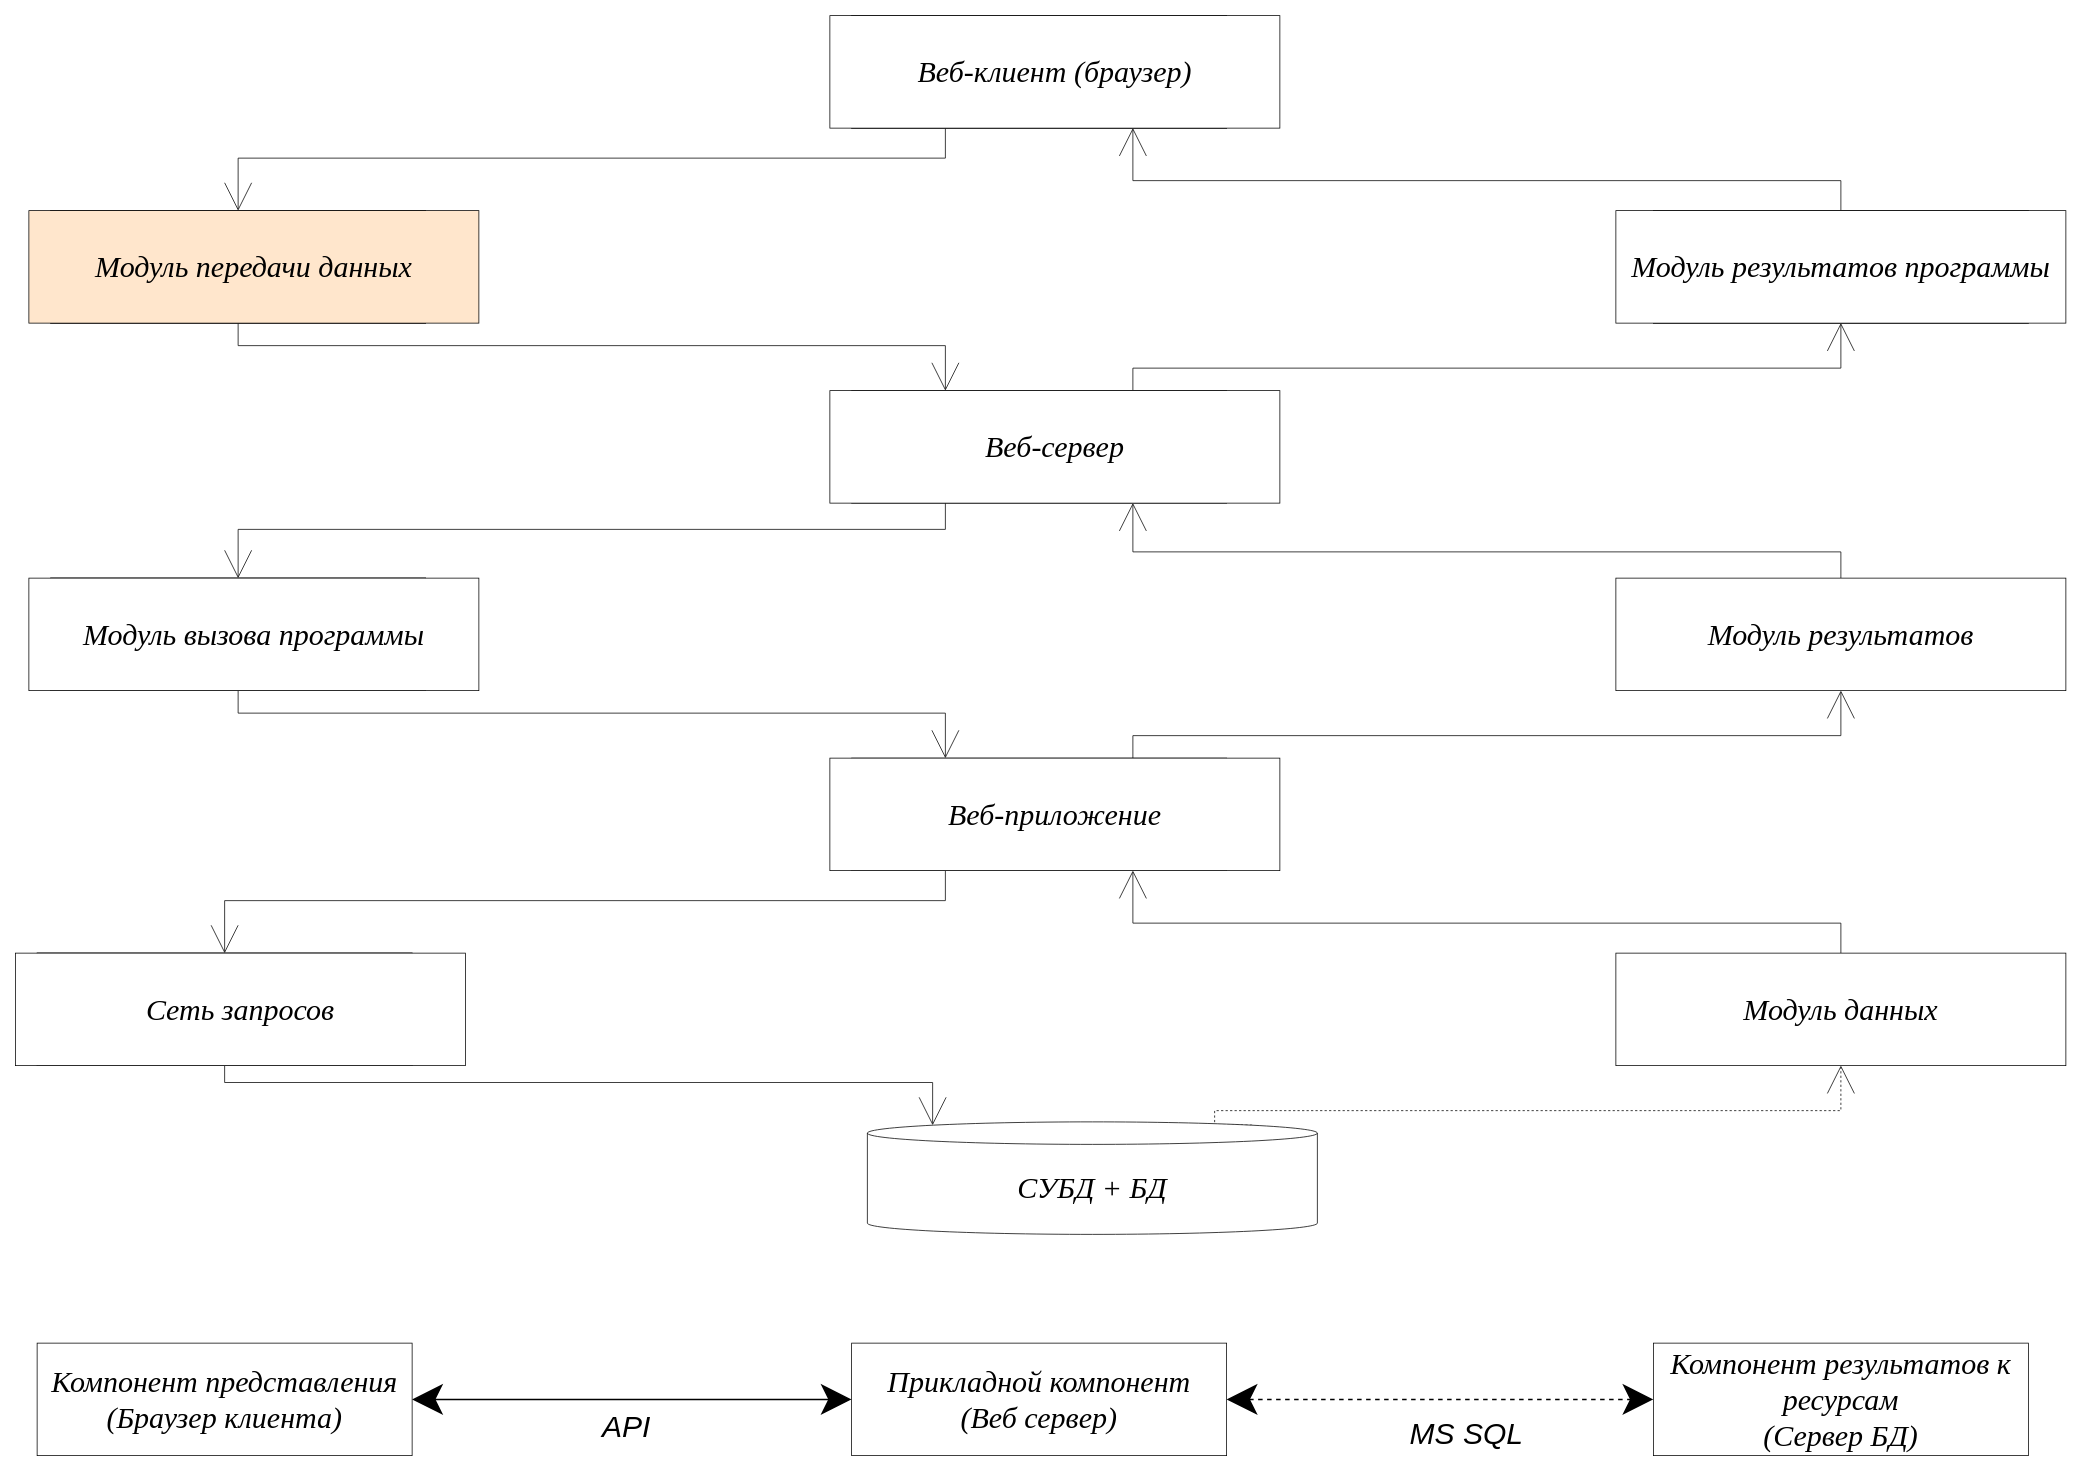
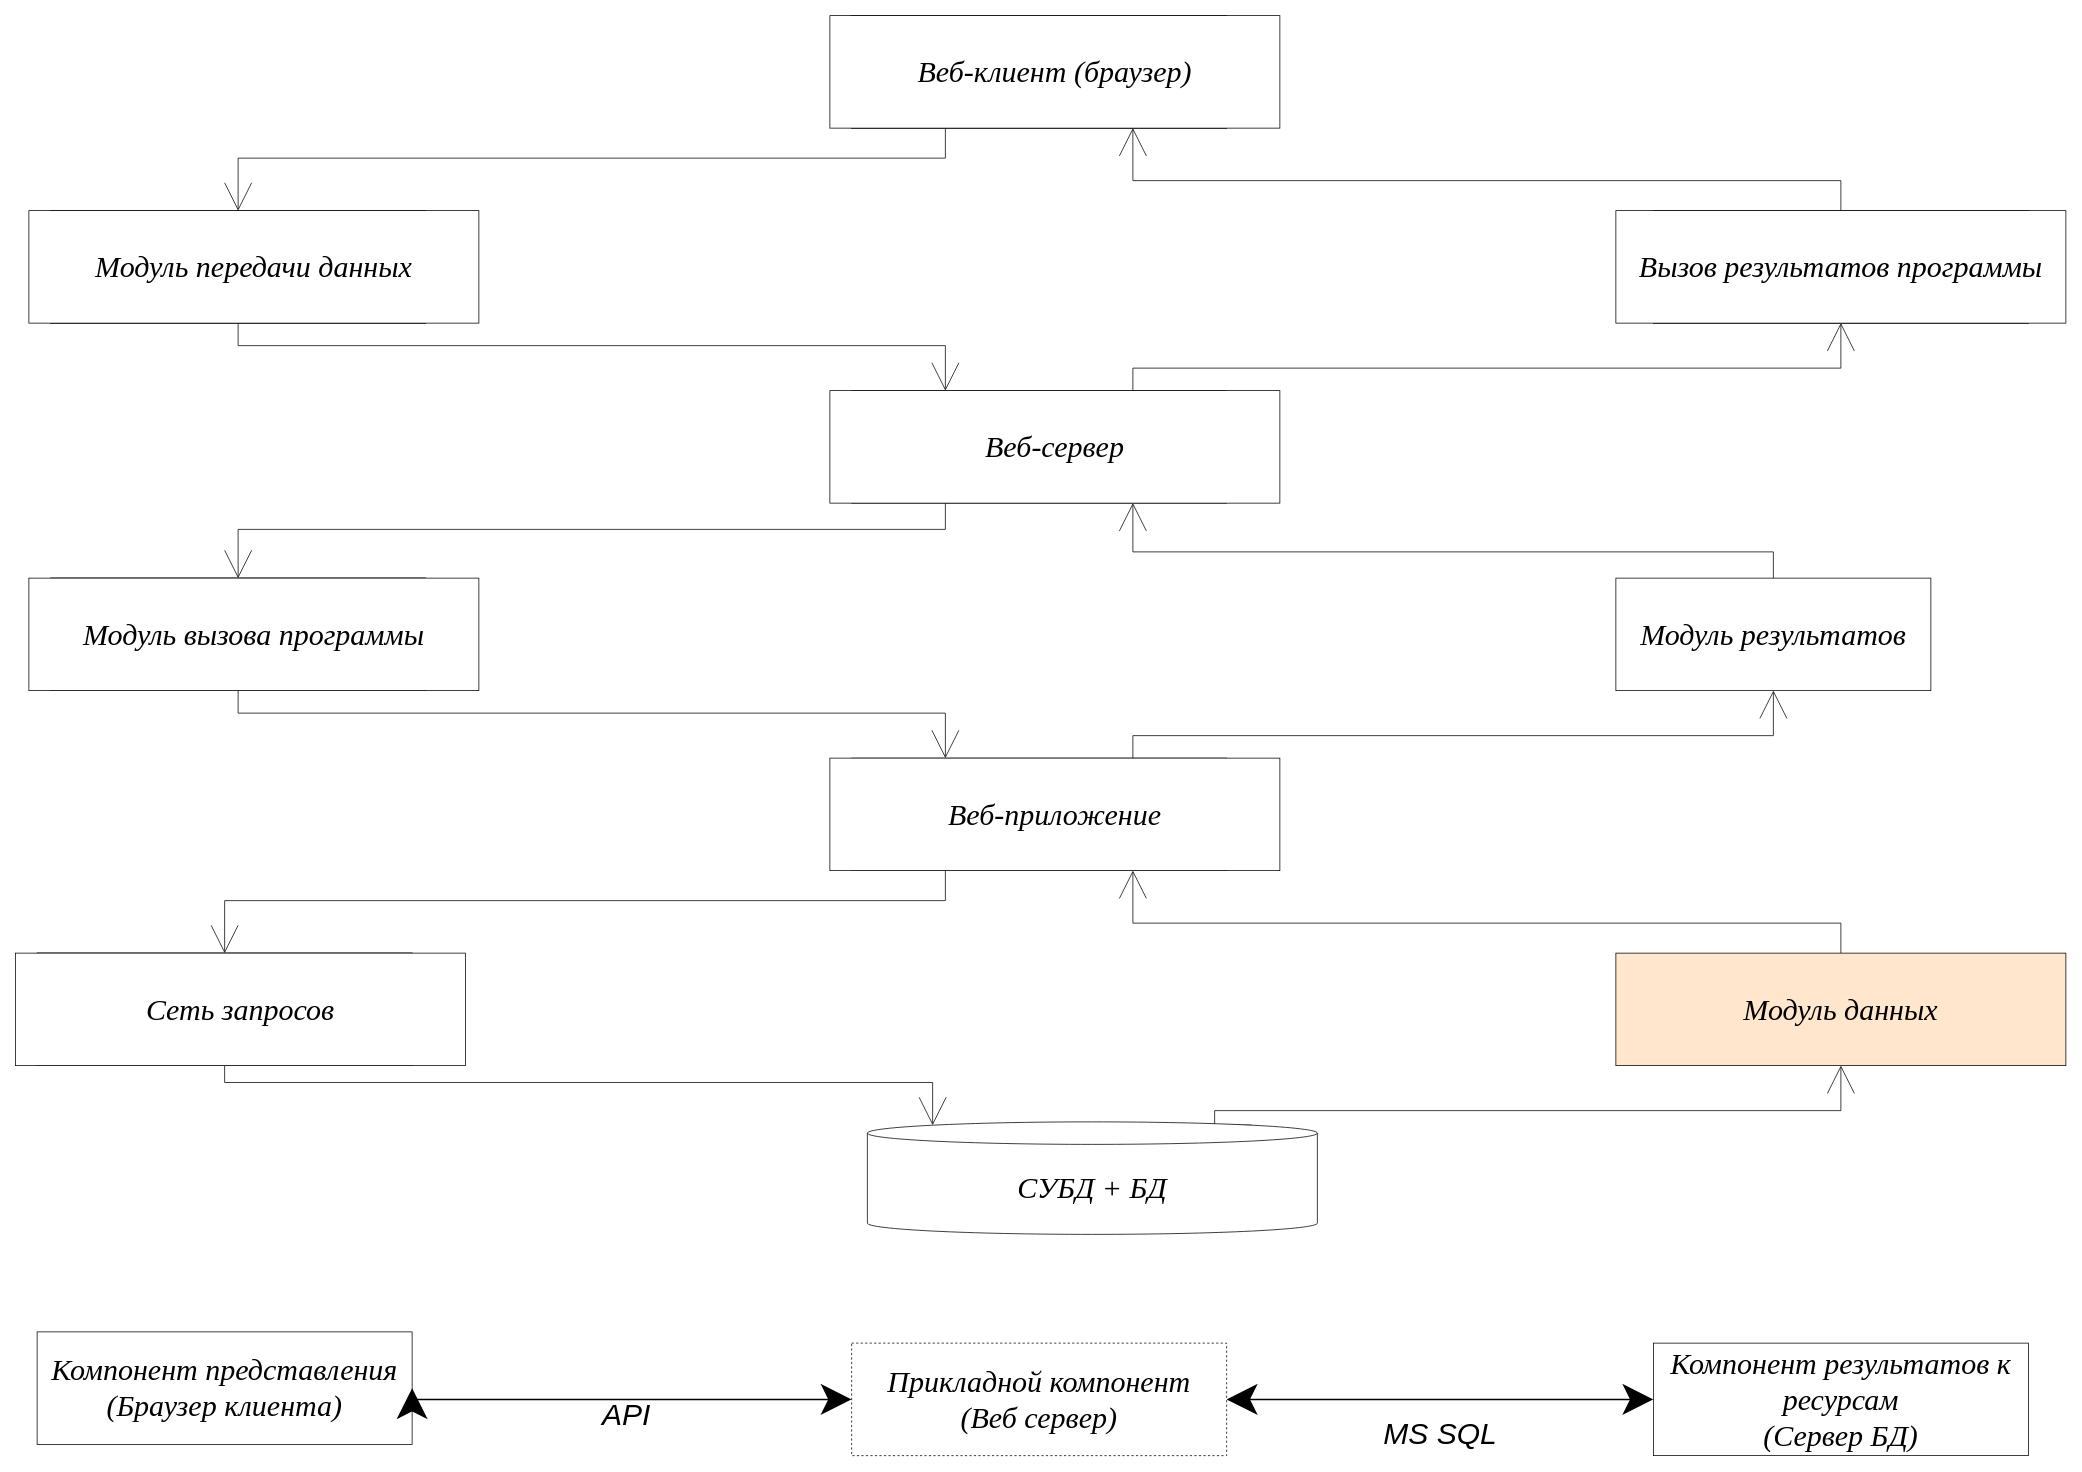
- <mxCell id="36" value="&lt;font face=&quot;ISOCPEUR&quot; style=&quot;font-size: 40px&quot;&gt;Модуль передачи данных&lt;br&gt;&lt;/font&gt;" style="rounded=0;whiteSpace=wrap;html=1;fontStyle=2;fillColor=#ffe6cc;" parent="1" vertex="1"><mxGeometry x="38" y="280" width="600" height="150" as="geometry" /></mxCell>
+ <mxCell id="36" value="&lt;font face=&quot;ISOCPEUR&quot; style=&quot;font-size: 40px&quot;&gt;Модуль передачи данных&lt;br&gt;&lt;/font&gt;" style="rounded=0;whiteSpace=wrap;html=1;fontStyle=2" parent="1" vertex="1"><mxGeometry x="38" y="280" width="600" height="150" as="geometry" /></mxCell>
- <mxCell id="38" value="&lt;font face=&quot;ISOCPEUR&quot; style=&quot;font-size: 40px&quot;&gt;Модуль результатов программы&lt;br&gt;&lt;/font&gt;" style="rounded=0;whiteSpace=wrap;html=1;fontStyle=2" parent="1" vertex="1"><mxGeometry x="2154" y="280" width="600" height="150" as="geometry" /></mxCell>
+ <mxCell id="38" value="&lt;font face=&quot;ISOCPEUR&quot; style=&quot;font-size: 40px&quot;&gt;Вызов результатов программы&lt;br&gt;&lt;/font&gt;" style="rounded=0;whiteSpace=wrap;html=1;fontStyle=2" parent="1" vertex="1"><mxGeometry x="2154" y="280" width="600" height="150" as="geometry" /></mxCell>
- <mxCell id="39" value="&lt;font face=&quot;ISOCPEUR&quot; style=&quot;font-size: 40px&quot;&gt;Модуль результатов&lt;br&gt;&lt;/font&gt;" style="rounded=0;whiteSpace=wrap;html=1;fontStyle=2" parent="1" vertex="1"><mxGeometry x="2154" y="770" width="600" height="150" as="geometry" /></mxCell>
+ <mxCell id="39" value="&lt;font face=&quot;ISOCPEUR&quot; style=&quot;font-size: 40px&quot;&gt;Модуль результатов&lt;br&gt;&lt;/font&gt;" style="rounded=0;whiteSpace=wrap;html=1;fontStyle=2" parent="1" vertex="1"><mxGeometry x="2154" y="770" width="420" height="150" as="geometry" /></mxCell>
- <mxCell id="40" value="&lt;font face=&quot;ISOCPEUR&quot; style=&quot;font-size: 40px&quot;&gt;Модуль данных&lt;br&gt;&lt;/font&gt;" style="rounded=0;whiteSpace=wrap;html=1;fontStyle=2" parent="1" vertex="1"><mxGeometry x="2154" y="1270" width="600" height="150" as="geometry" /></mxCell>
+ <mxCell id="40" value="&lt;font face=&quot;ISOCPEUR&quot; style=&quot;font-size: 40px&quot;&gt;Модуль данных&lt;br&gt;&lt;/font&gt;" style="rounded=0;whiteSpace=wrap;html=1;fontStyle=2;fillColor=#ffe6cc;" parent="1" vertex="1"><mxGeometry x="2154" y="1270" width="600" height="150" as="geometry" /></mxCell>
- <mxCell id="10" style="edgeStyle=orthogonalEdgeStyle;rounded=0;jumpStyle=arc;jumpSize=15;orthogonalLoop=1;jettySize=auto;html=1;exitX=0.855;exitY=0;exitDx=0;exitDy=4.35;exitPerimeter=0;entryX=0.5;entryY=1;entryDx=0;entryDy=0;endArrow=open;endFill=0;endSize=35;fontFamily=ISOCPEUR;fontSize=30;fontStyle=2;dashed=1;" parent="1" source="11" target="40" edge="1"><mxGeometry relative="1" as="geometry"><Array as="points"><mxPoint x="1619" y="1480" /><mxPoint x="2454" y="1480" /></Array></mxGeometry></mxCell>
+ <mxCell id="10" style="edgeStyle=orthogonalEdgeStyle;rounded=0;jumpStyle=arc;jumpSize=15;orthogonalLoop=1;jettySize=auto;html=1;exitX=0.855;exitY=0;exitDx=0;exitDy=4.35;exitPerimeter=0;entryX=0.5;entryY=1;entryDx=0;entryDy=0;endArrow=open;endFill=0;endSize=35;fontFamily=ISOCPEUR;fontSize=30;fontStyle=2" parent="1" source="11" target="40" edge="1"><mxGeometry relative="1" as="geometry"><Array as="points"><mxPoint x="1619" y="1480" /><mxPoint x="2454" y="1480" /></Array></mxGeometry></mxCell>
- <mxCell id="12" value="&lt;font face=&quot;ISOCPEUR&quot; style=&quot;font-size: 40px&quot;&gt;Компонент представления&lt;br&gt;(Браузер клиента)&lt;br&gt;&lt;/font&gt;" style="rounded=0;whiteSpace=wrap;html=1;fontStyle=2" parent="1" vertex="1"><mxGeometry x="49" y="1790" width="500" height="150" as="geometry" /></mxCell>
+ <mxCell id="12" value="&lt;font face=&quot;ISOCPEUR&quot; style=&quot;font-size: 40px&quot;&gt;Компонент представления&lt;br&gt;(Браузер клиента)&lt;br&gt;&lt;/font&gt;" style="rounded=0;whiteSpace=wrap;html=1;fontStyle=2" parent="1" vertex="1"><mxGeometry x="49" y="1775" width="500" height="150" as="geometry" /></mxCell>
- <mxCell id="14" value="&lt;font face=&quot;ISOCPEUR&quot; style=&quot;font-size: 40px&quot;&gt;Прикладной компонент&lt;br&gt;(Веб сервер)&lt;br&gt;&lt;/font&gt;" style="rounded=0;whiteSpace=wrap;html=1;fontStyle=2" parent="1" vertex="1"><mxGeometry x="1135" y="1790" width="500" height="150" as="geometry" /></mxCell>
+ <mxCell id="14" value="&lt;font face=&quot;ISOCPEUR&quot; style=&quot;font-size: 40px&quot;&gt;Прикладной компонент&lt;br&gt;(Веб сервер)&lt;br&gt;&lt;/font&gt;" style="rounded=0;whiteSpace=wrap;html=1;fontStyle=2;dashed=1;" parent="1" vertex="1"><mxGeometry x="1135" y="1790" width="500" height="150" as="geometry" /></mxCell>
- <mxCell id="13" style="edgeStyle=orthogonalEdgeStyle;rounded=0;orthogonalLoop=1;jettySize=auto;html=1;exitX=1;exitY=0.5;exitDx=0;exitDy=0;entryX=0;entryY=0.5;entryDx=0;entryDy=0;startSize=35;endArrow=classic;endFill=1;endSize=35;strokeWidth=2;startArrow=classic;startFill=1;fontStyle=2;dashed=1;" parent="1" source="14" target="15" edge="1"><mxGeometry relative="1" as="geometry" /></mxCell>
+ <mxCell id="13" style="edgeStyle=orthogonalEdgeStyle;rounded=0;orthogonalLoop=1;jettySize=auto;html=1;exitX=1;exitY=0.5;exitDx=0;exitDy=0;entryX=0;entryY=0.5;entryDx=0;entryDy=0;startSize=35;endArrow=classic;endFill=1;endSize=35;strokeWidth=2;startArrow=classic;startFill=1;fontStyle=2" parent="1" source="14" target="15" edge="1"><mxGeometry relative="1" as="geometry" /></mxCell>
- <mxCell id="25" value="&lt;font style=&quot;font-size: 40px&quot;&gt;API&lt;/font&gt;" style="text;html=1;strokeColor=none;fillColor=none;align=center;verticalAlign=middle;whiteSpace=wrap;rounded=0;fontStyle=2" parent="1" vertex="1"><mxGeometry x="815" y="1890" width="40" height="20" as="geometry" /></mxCell>
+ <mxCell id="25" value="&lt;font style=&quot;font-size: 40px&quot;&gt;API&lt;/font&gt;" style="text;html=1;strokeColor=none;fillColor=none;align=center;verticalAlign=middle;whiteSpace=wrap;rounded=0;fontStyle=2" parent="1" vertex="1"><mxGeometry x="815" y="1875" width="40" height="20" as="geometry" /></mxCell>
- <mxCell id="26" value="&lt;font style=&quot;font-size: 40px&quot;&gt;MS SQL&lt;/font&gt;" style="text;html=1;strokeColor=none;fillColor=none;align=center;verticalAlign=middle;whiteSpace=wrap;rounded=0;fontStyle=2" parent="1" vertex="1"><mxGeometry x="1865" y="1900" width="180" height="20" as="geometry" /></mxCell>
+ <mxCell id="26" value="&lt;font style=&quot;font-size: 40px&quot;&gt;MS SQL&lt;/font&gt;" style="text;html=1;strokeColor=none;fillColor=none;align=center;verticalAlign=middle;whiteSpace=wrap;rounded=0;fontStyle=2" parent="1" vertex="1"><mxGeometry x="1830" y="1900" width="180" height="20" as="geometry" /></mxCell>
